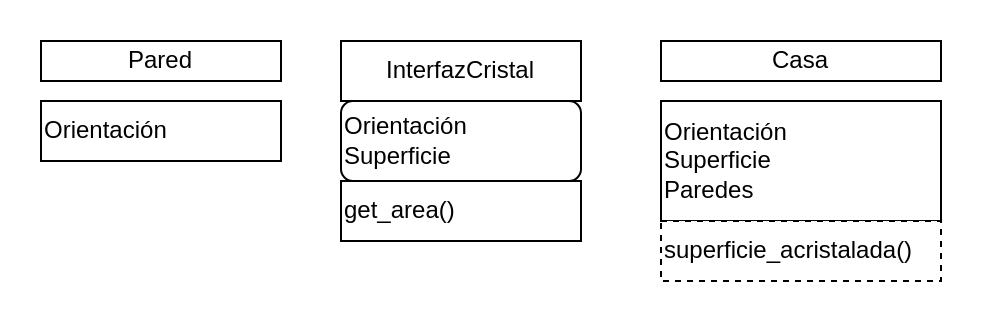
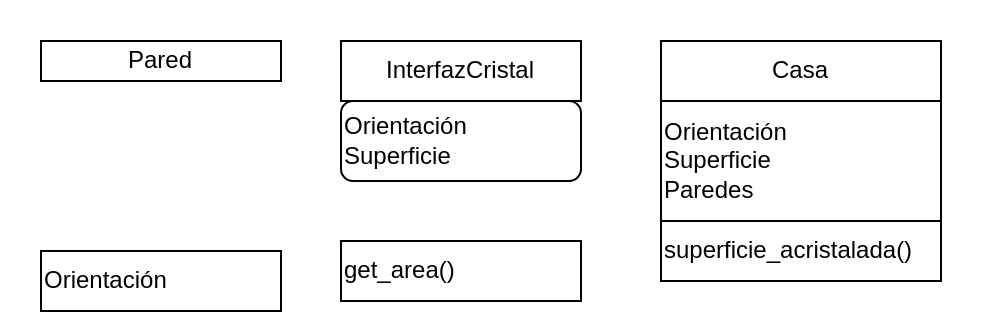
- <mxCell id="2" value="Casa" style="rounded=0;whiteSpace=wrap;html=1;" vertex="1" parent="1"><mxGeometry x="330" y="20" width="140" height="20" as="geometry" /></mxCell>
+ <mxCell id="2" value="Casa" style="rounded=0;whiteSpace=wrap;html=1;" vertex="1" parent="1"><mxGeometry x="330" y="20" width="140" height="30" as="geometry" /></mxCell>
- <mxCell id="5" value="Orientación" style="rounded=0;whiteSpace=wrap;html=1;align=left;" vertex="1" parent="1"><mxGeometry x="20" y="50" width="120" height="30" as="geometry" /></mxCell>
+ <mxCell id="5" value="Orientación" style="rounded=0;whiteSpace=wrap;html=1;align=left;" vertex="1" parent="1"><mxGeometry x="20" y="125" width="120" height="30" as="geometry" /></mxCell>
- <mxCell id="3" value="get_area()" style="rounded=0;whiteSpace=wrap;html=1;align=left;" vertex="1" parent="1"><mxGeometry x="170" y="90" width="120" height="30" as="geometry" /></mxCell>
+ <mxCell id="3" value="get_area()" style="rounded=0;whiteSpace=wrap;html=1;align=left;" vertex="1" parent="1"><mxGeometry x="170" y="120" width="120" height="30" as="geometry" /></mxCell>
- <mxCell id="9" value="superficie_acristalada()" style="rounded=0;whiteSpace=wrap;html=1;align=left;dashed=1;" vertex="1" parent="1"><mxGeometry x="330" y="110" width="140" height="30" as="geometry" /></mxCell>
+ <mxCell id="9" value="superficie_acristalada()" style="rounded=0;whiteSpace=wrap;html=1;align=left;" vertex="1" parent="1"><mxGeometry x="330" y="110" width="140" height="30" as="geometry" /></mxCell>
